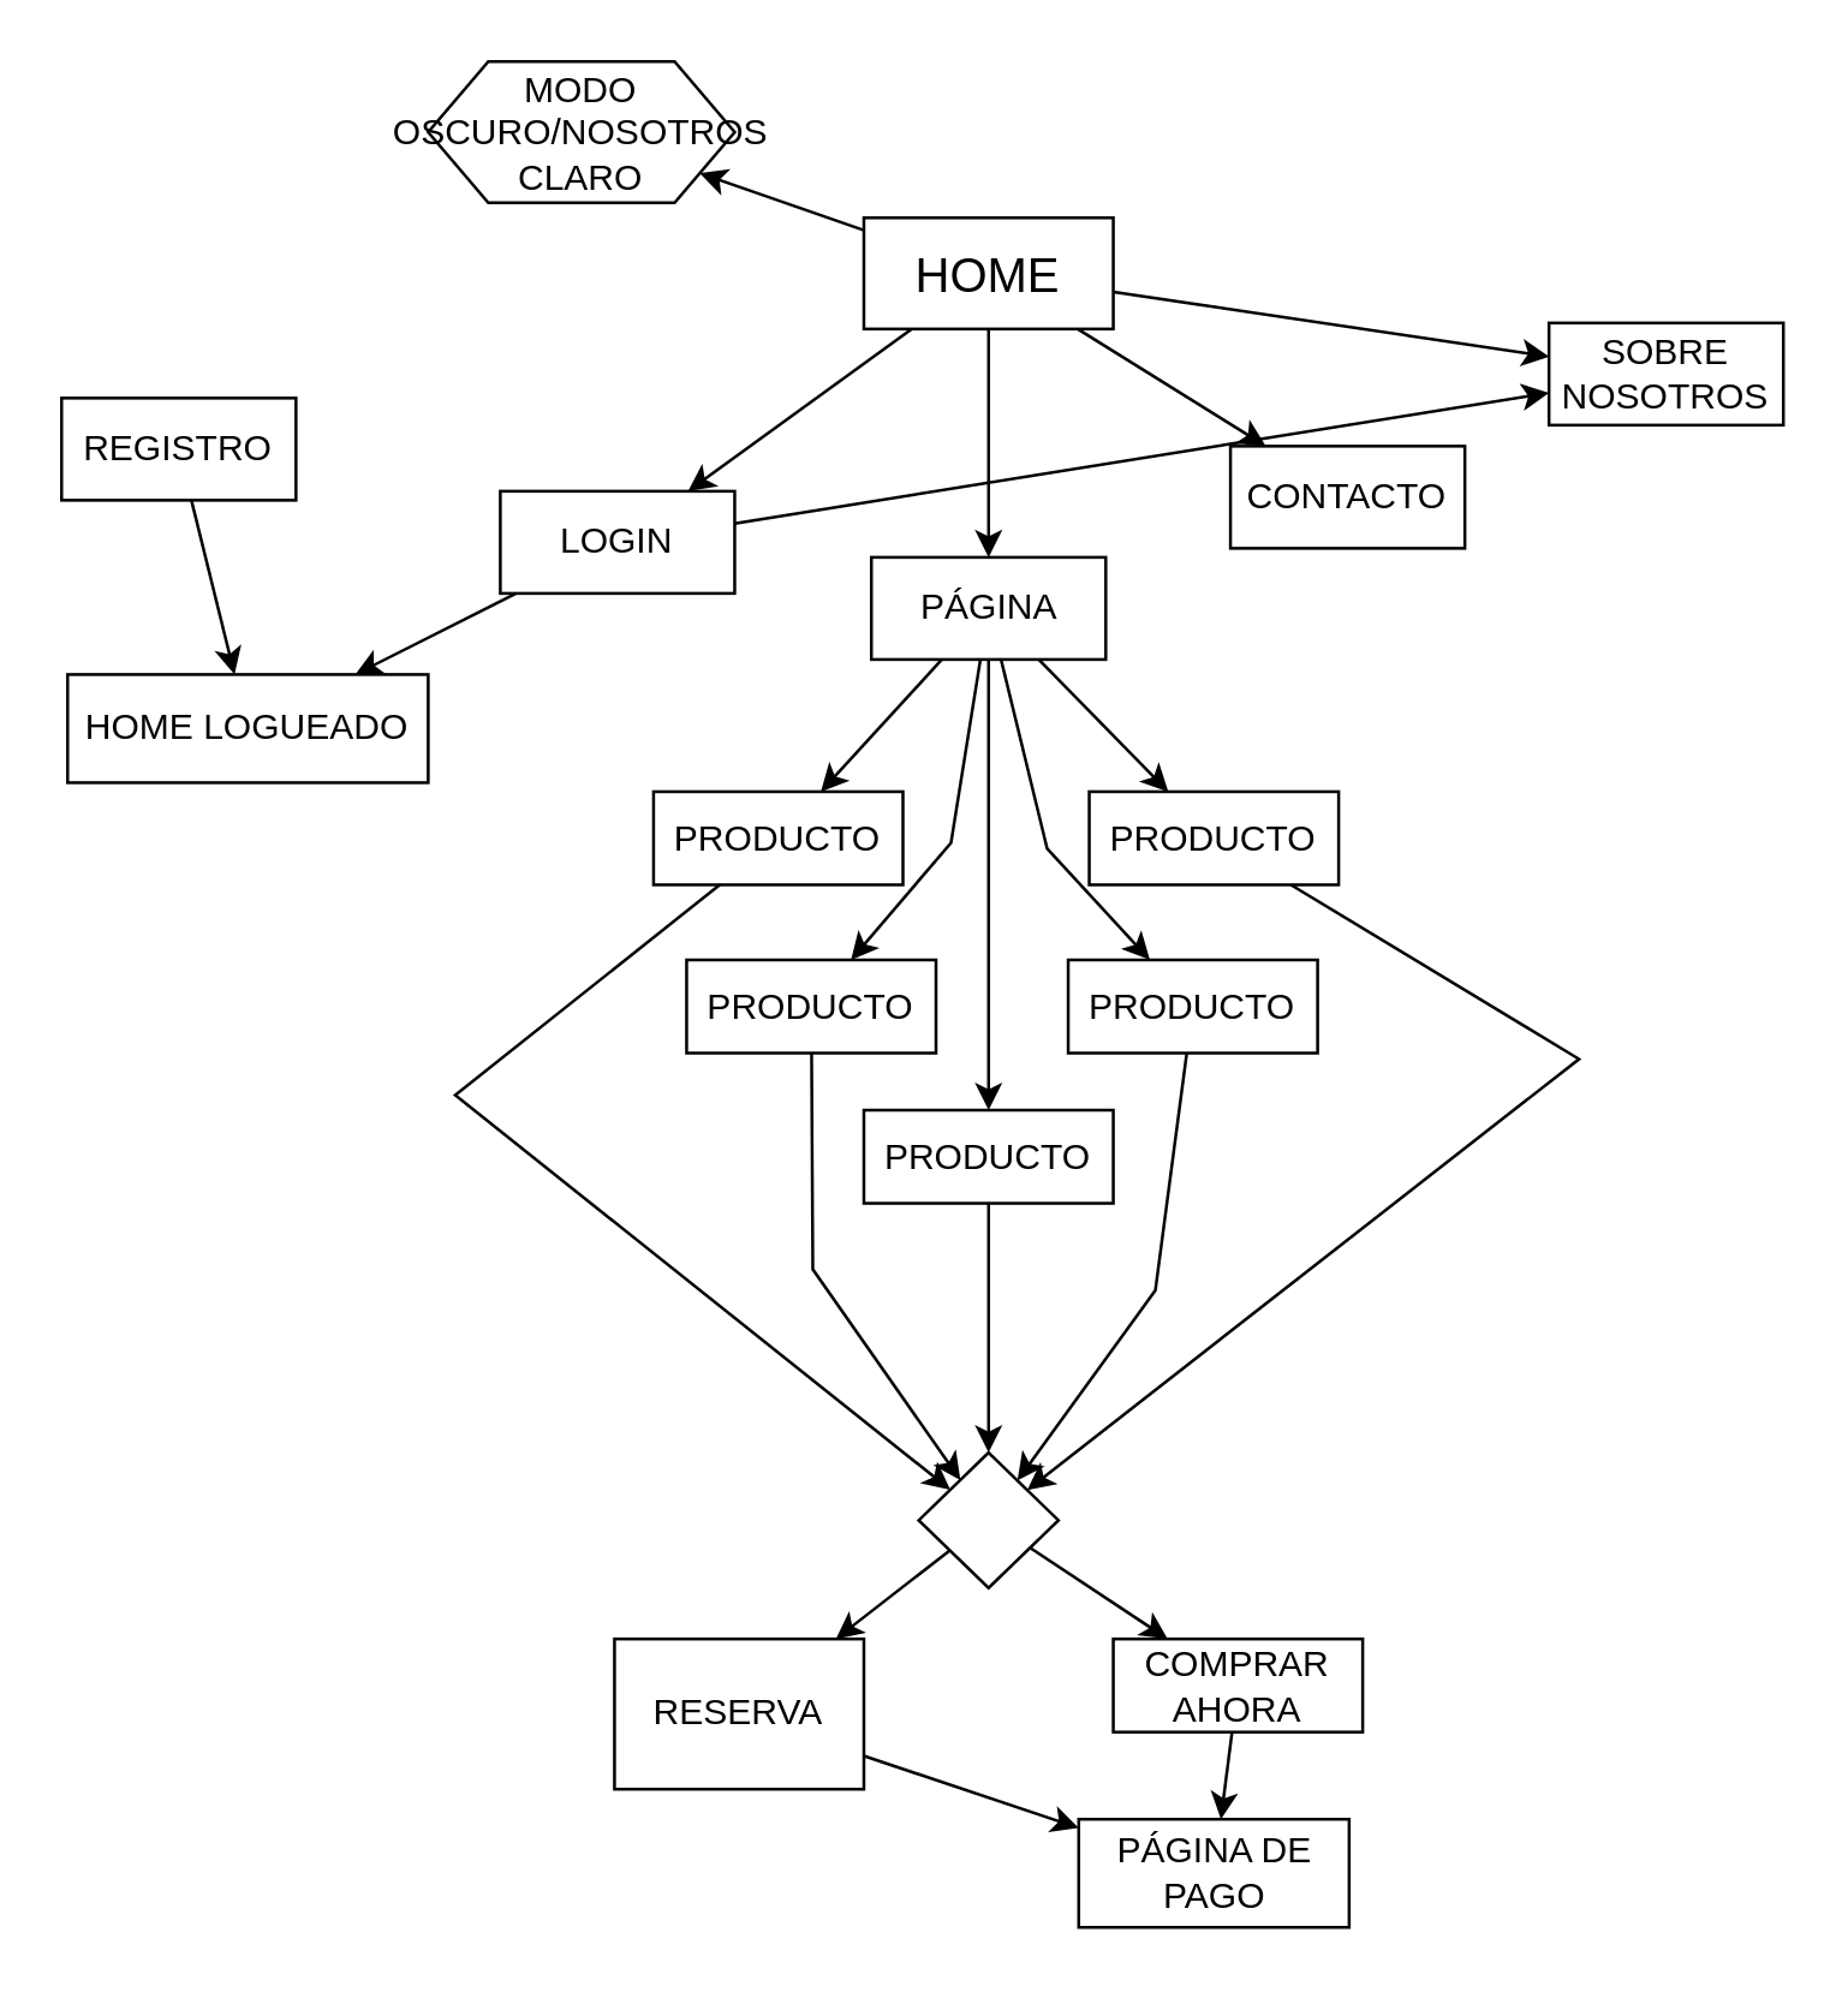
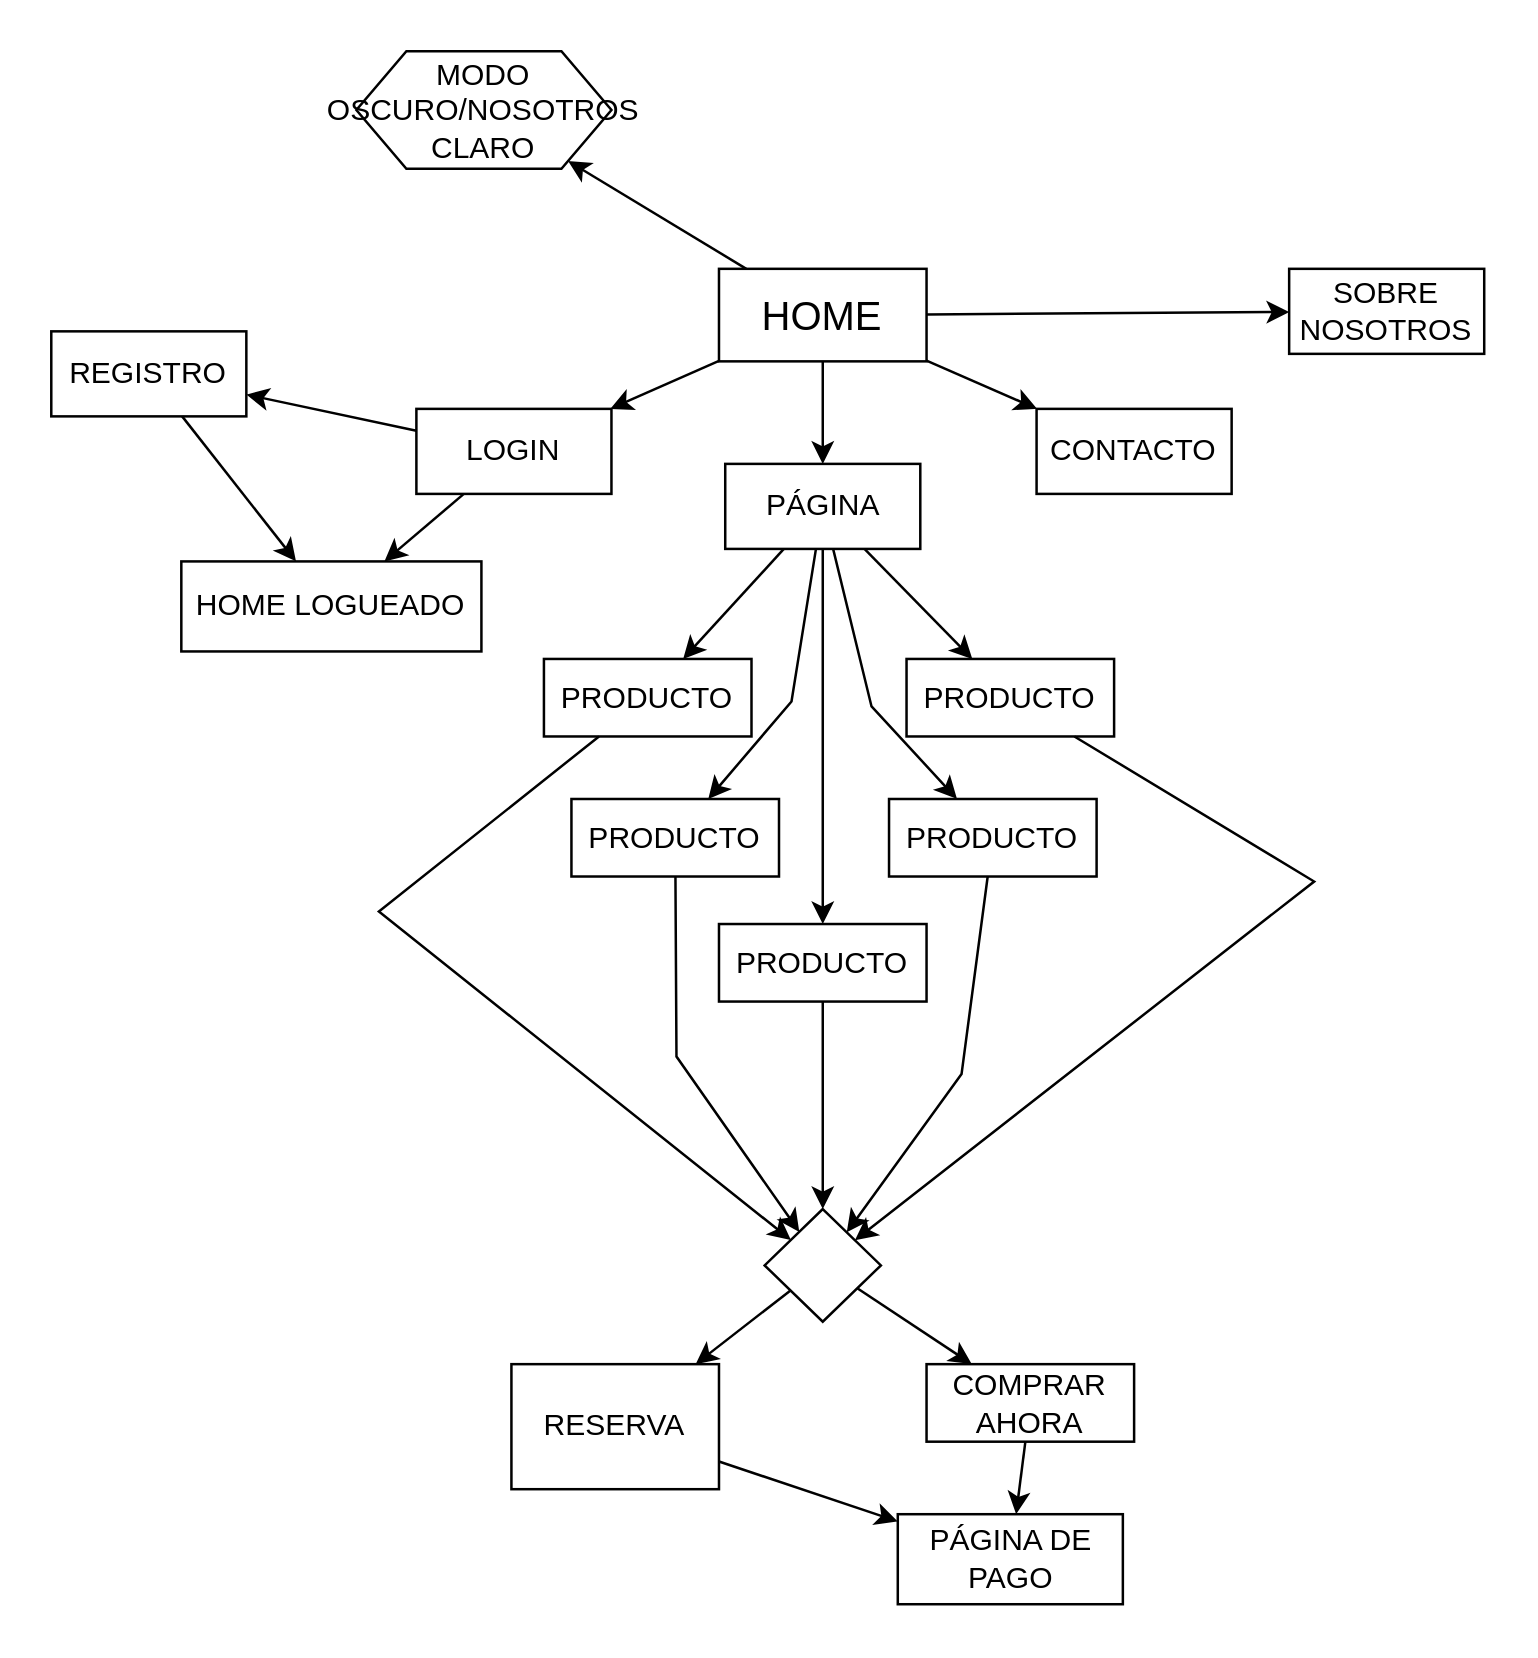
- <mxCell id="2" value="&lt;font style=&quot;font-size: 16px;&quot;&gt;HOME&lt;/font&gt;" style="rounded=0;whiteSpace=wrap;html=1;" vertex="1" parent="1"><mxGeometry x="287" y="72" width="83" height="37" as="geometry" /></mxCell>
+ <mxCell id="2" value="&lt;font style=&quot;font-size: 16px;&quot;&gt;HOME&lt;/font&gt;" style="rounded=0;whiteSpace=wrap;html=1;" vertex="1" parent="1"><mxGeometry x="287" y="107" width="83" height="37" as="geometry" /></mxCell>
- <mxCell id="39" value="" style="endArrow=classic;html=1;rounded=0;" edge="1" parent="1" source="3" target="11"><mxGeometry width="50" height="50" relative="1" as="geometry"><mxPoint x="353" y="377" as="sourcePoint" /><mxPoint x="403" y="327" as="targetPoint" /></mxGeometry></mxCell>
+ <mxCell id="39" value="" style="endArrow=classic;html=1;rounded=0;" edge="1" parent="1" source="3" target="38"><mxGeometry width="50" height="50" relative="1" as="geometry"><mxPoint x="353" y="377" as="sourcePoint" /><mxPoint x="403" y="327" as="targetPoint" /></mxGeometry></mxCell>
- <mxCell id="7" value="CONTACTO" style="rounded=0;whiteSpace=wrap;html=1;" vertex="1" parent="1"><mxGeometry x="409" y="148" width="78" height="34" as="geometry" /></mxCell>
+ <mxCell id="7" value="CONTACTO" style="rounded=0;whiteSpace=wrap;html=1;" vertex="1" parent="1"><mxGeometry x="414" y="163" width="78" height="34" as="geometry" /></mxCell>
- <mxCell id="9" value="HOME LOGUEADO" style="rounded=0;whiteSpace=wrap;html=1;" vertex="1" parent="1"><mxGeometry x="22" y="224" width="120" height="36" as="geometry" /></mxCell>
+ <mxCell id="9" value="HOME LOGUEADO" style="rounded=0;whiteSpace=wrap;html=1;" vertex="1" parent="1"><mxGeometry x="72" y="224" width="120" height="36" as="geometry" /></mxCell>
